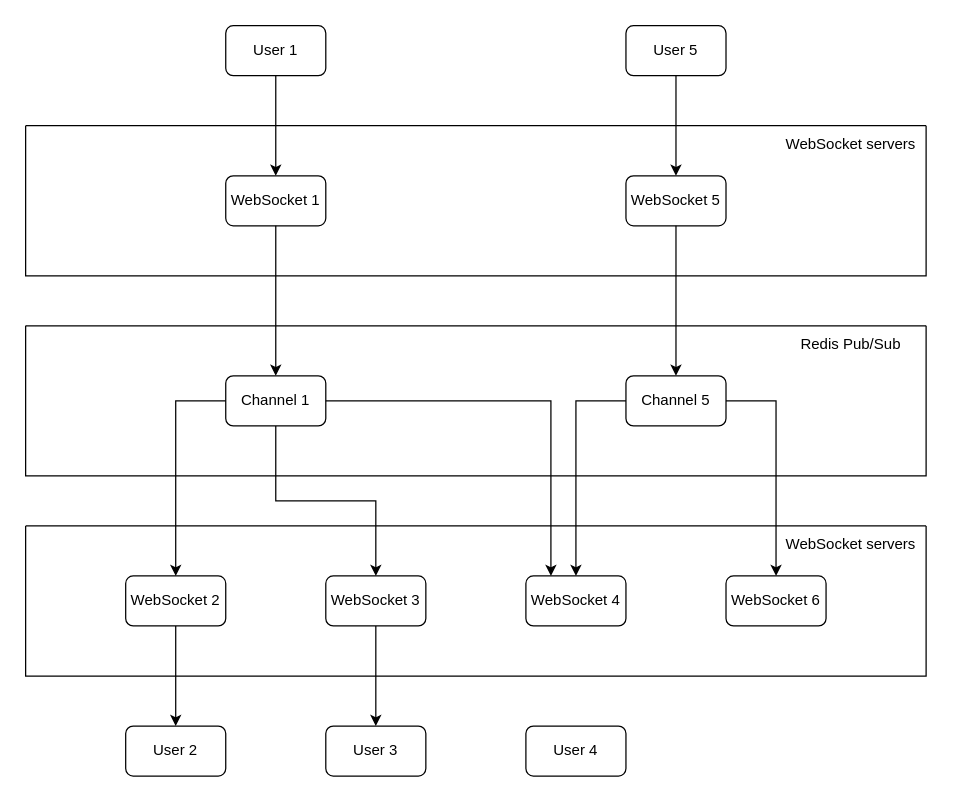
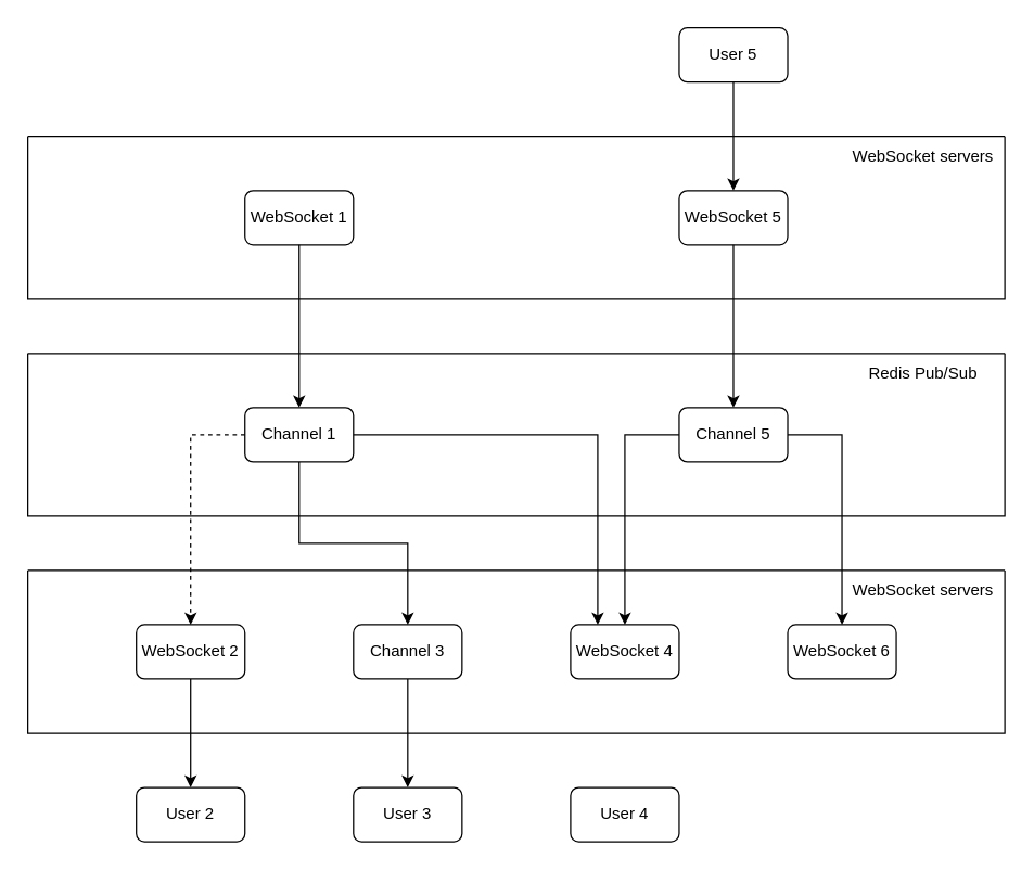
- <mxCell id="17" value="User 1" style="rounded=1;whiteSpace=wrap;html=1;" vertex="1" parent="1"><mxGeometry x="180" y="20" width="80" height="40" as="geometry" /></mxCell>
- <mxCell id="16" style="edgeStyle=orthogonalEdgeStyle;rounded=0;orthogonalLoop=1;jettySize=auto;html=1;exitX=0.5;exitY=1;exitDx=0;exitDy=0;" edge="1" parent="1" source="17" target="3"><mxGeometry relative="1" as="geometry" /></mxCell>
- <mxCell id="26" style="edgeStyle=orthogonalEdgeStyle;rounded=0;orthogonalLoop=1;jettySize=auto;html=1;exitX=0;exitY=0.5;exitDx=0;exitDy=0;" edge="1" parent="1" source="7" target="11"><mxGeometry relative="1" as="geometry" /></mxCell>
+ <mxCell id="26" style="edgeStyle=orthogonalEdgeStyle;rounded=0;orthogonalLoop=1;jettySize=auto;html=1;exitX=0;exitY=0.5;exitDx=0;exitDy=0;dashed=1;" edge="1" parent="1" source="7" target="11"><mxGeometry relative="1" as="geometry" /></mxCell>
- <mxCell id="13" value="WebSocket 3" style="rounded=1;whiteSpace=wrap;html=1;" vertex="1" parent="10"><mxGeometry x="240" y="40" width="80" height="40" as="geometry" /></mxCell>
+ <mxCell id="13" value="Channel 3" style="rounded=1;whiteSpace=wrap;html=1;" vertex="1" parent="10"><mxGeometry x="240" y="40" width="80" height="40" as="geometry" /></mxCell>
